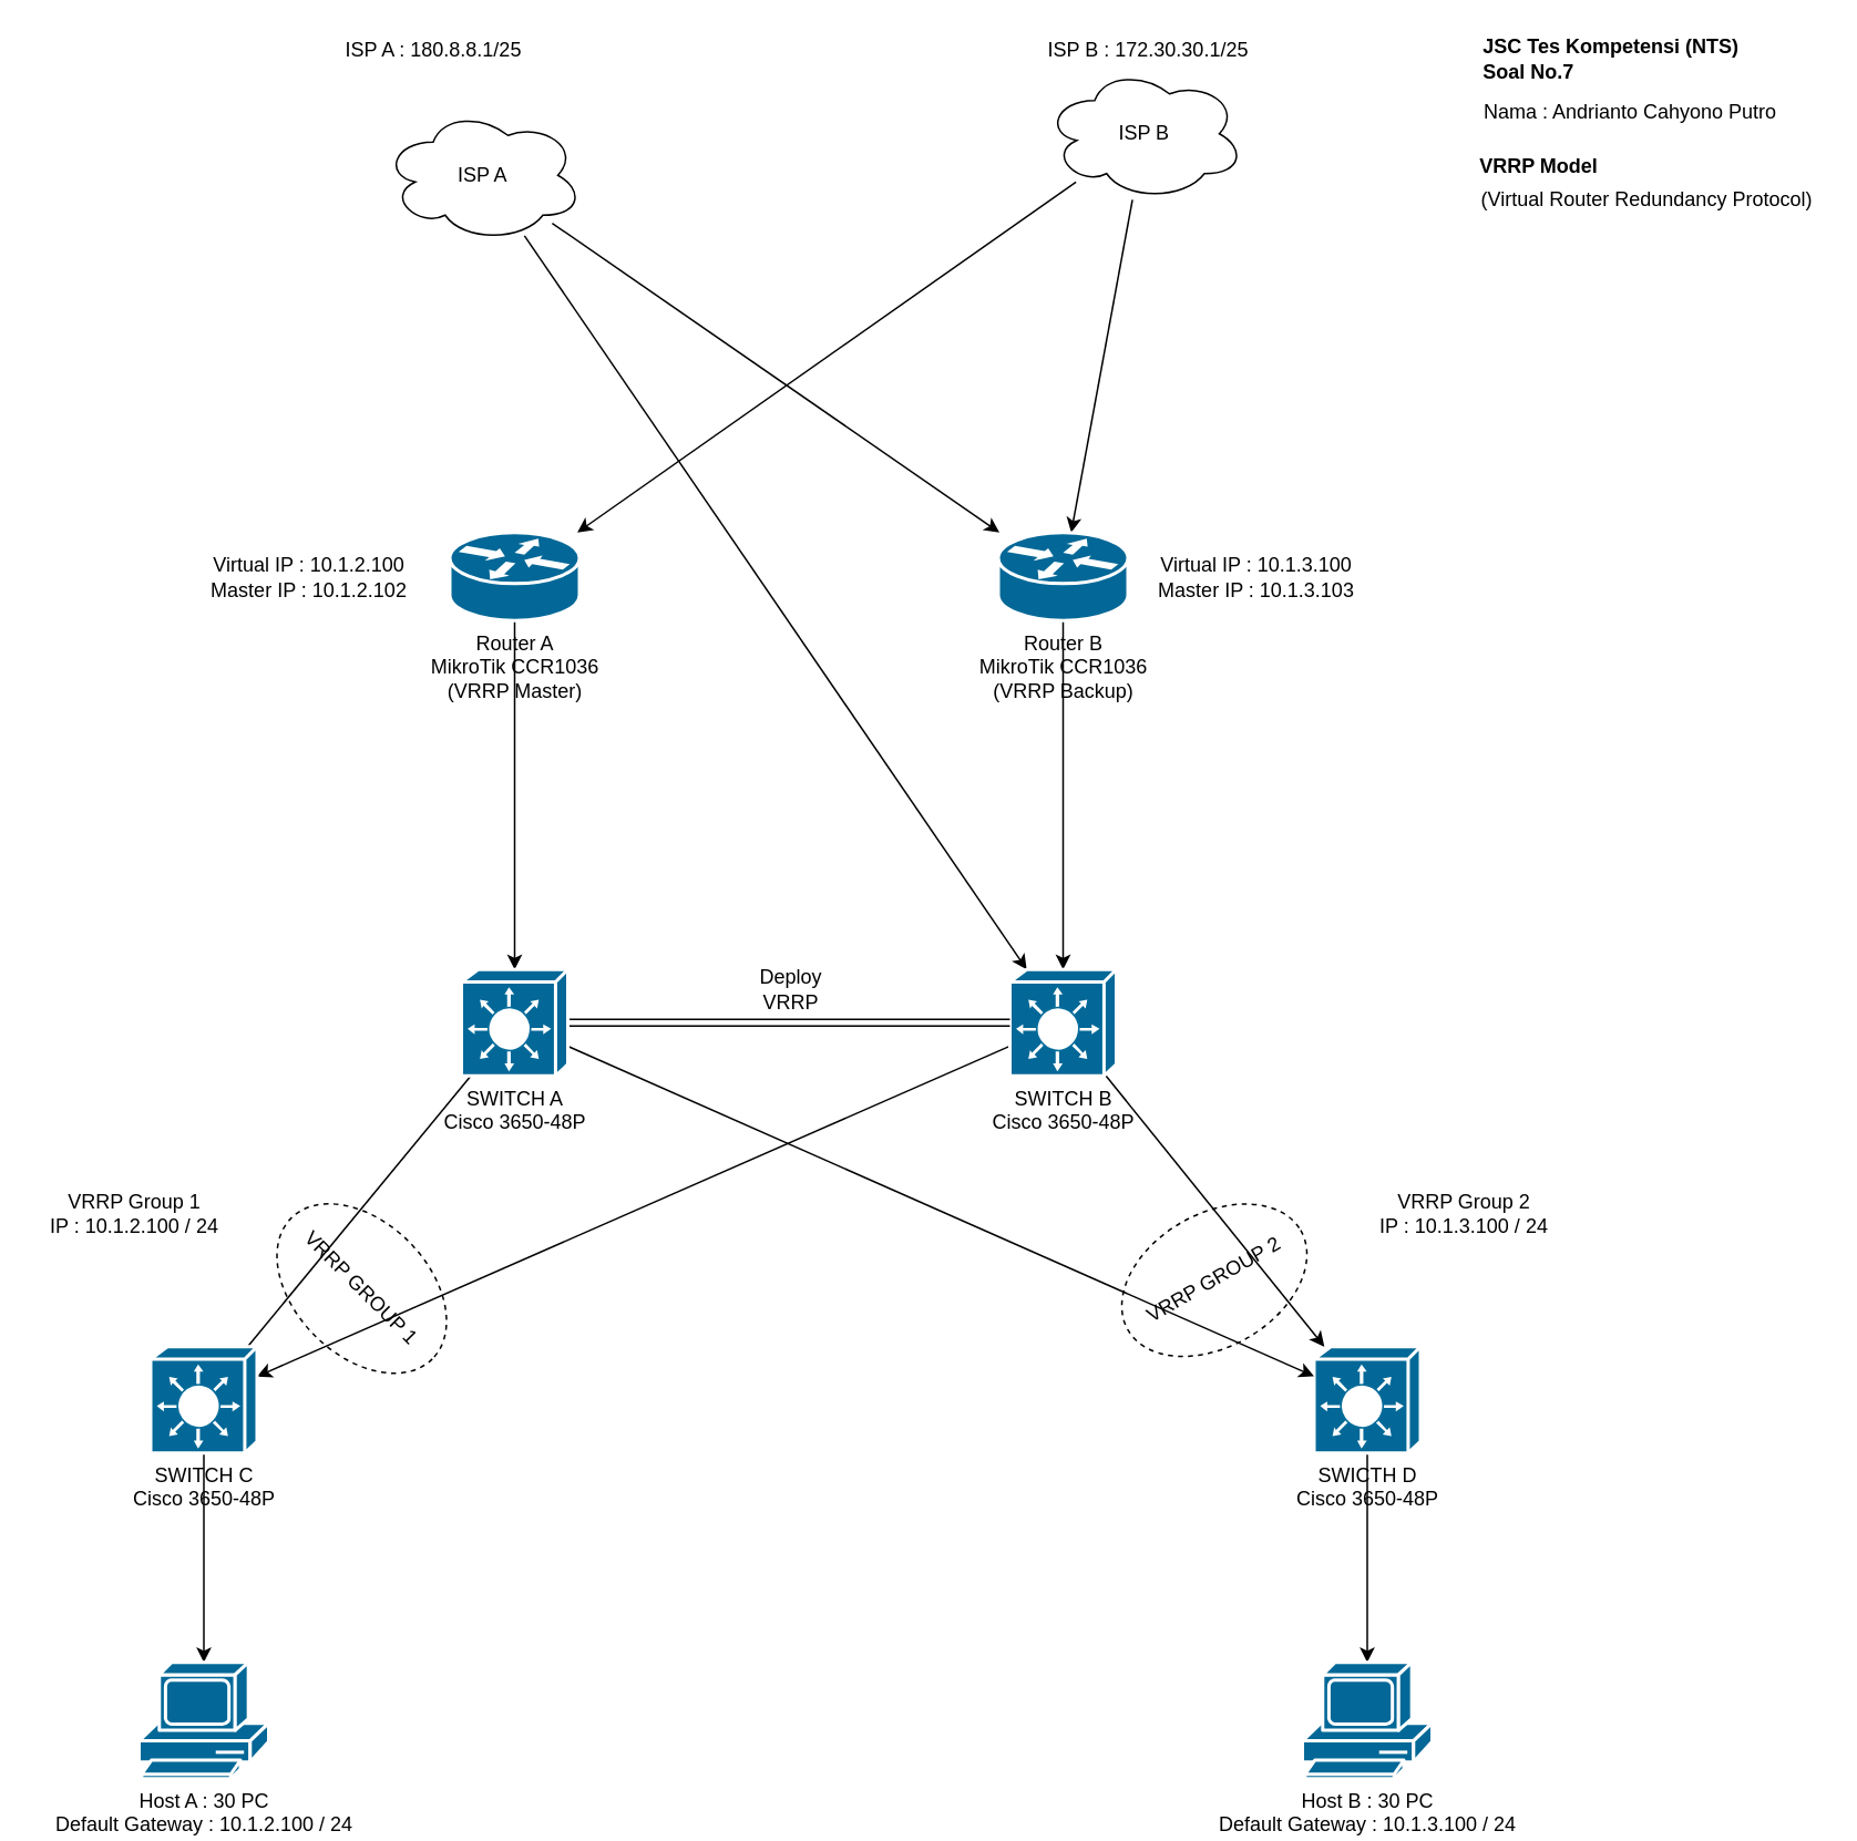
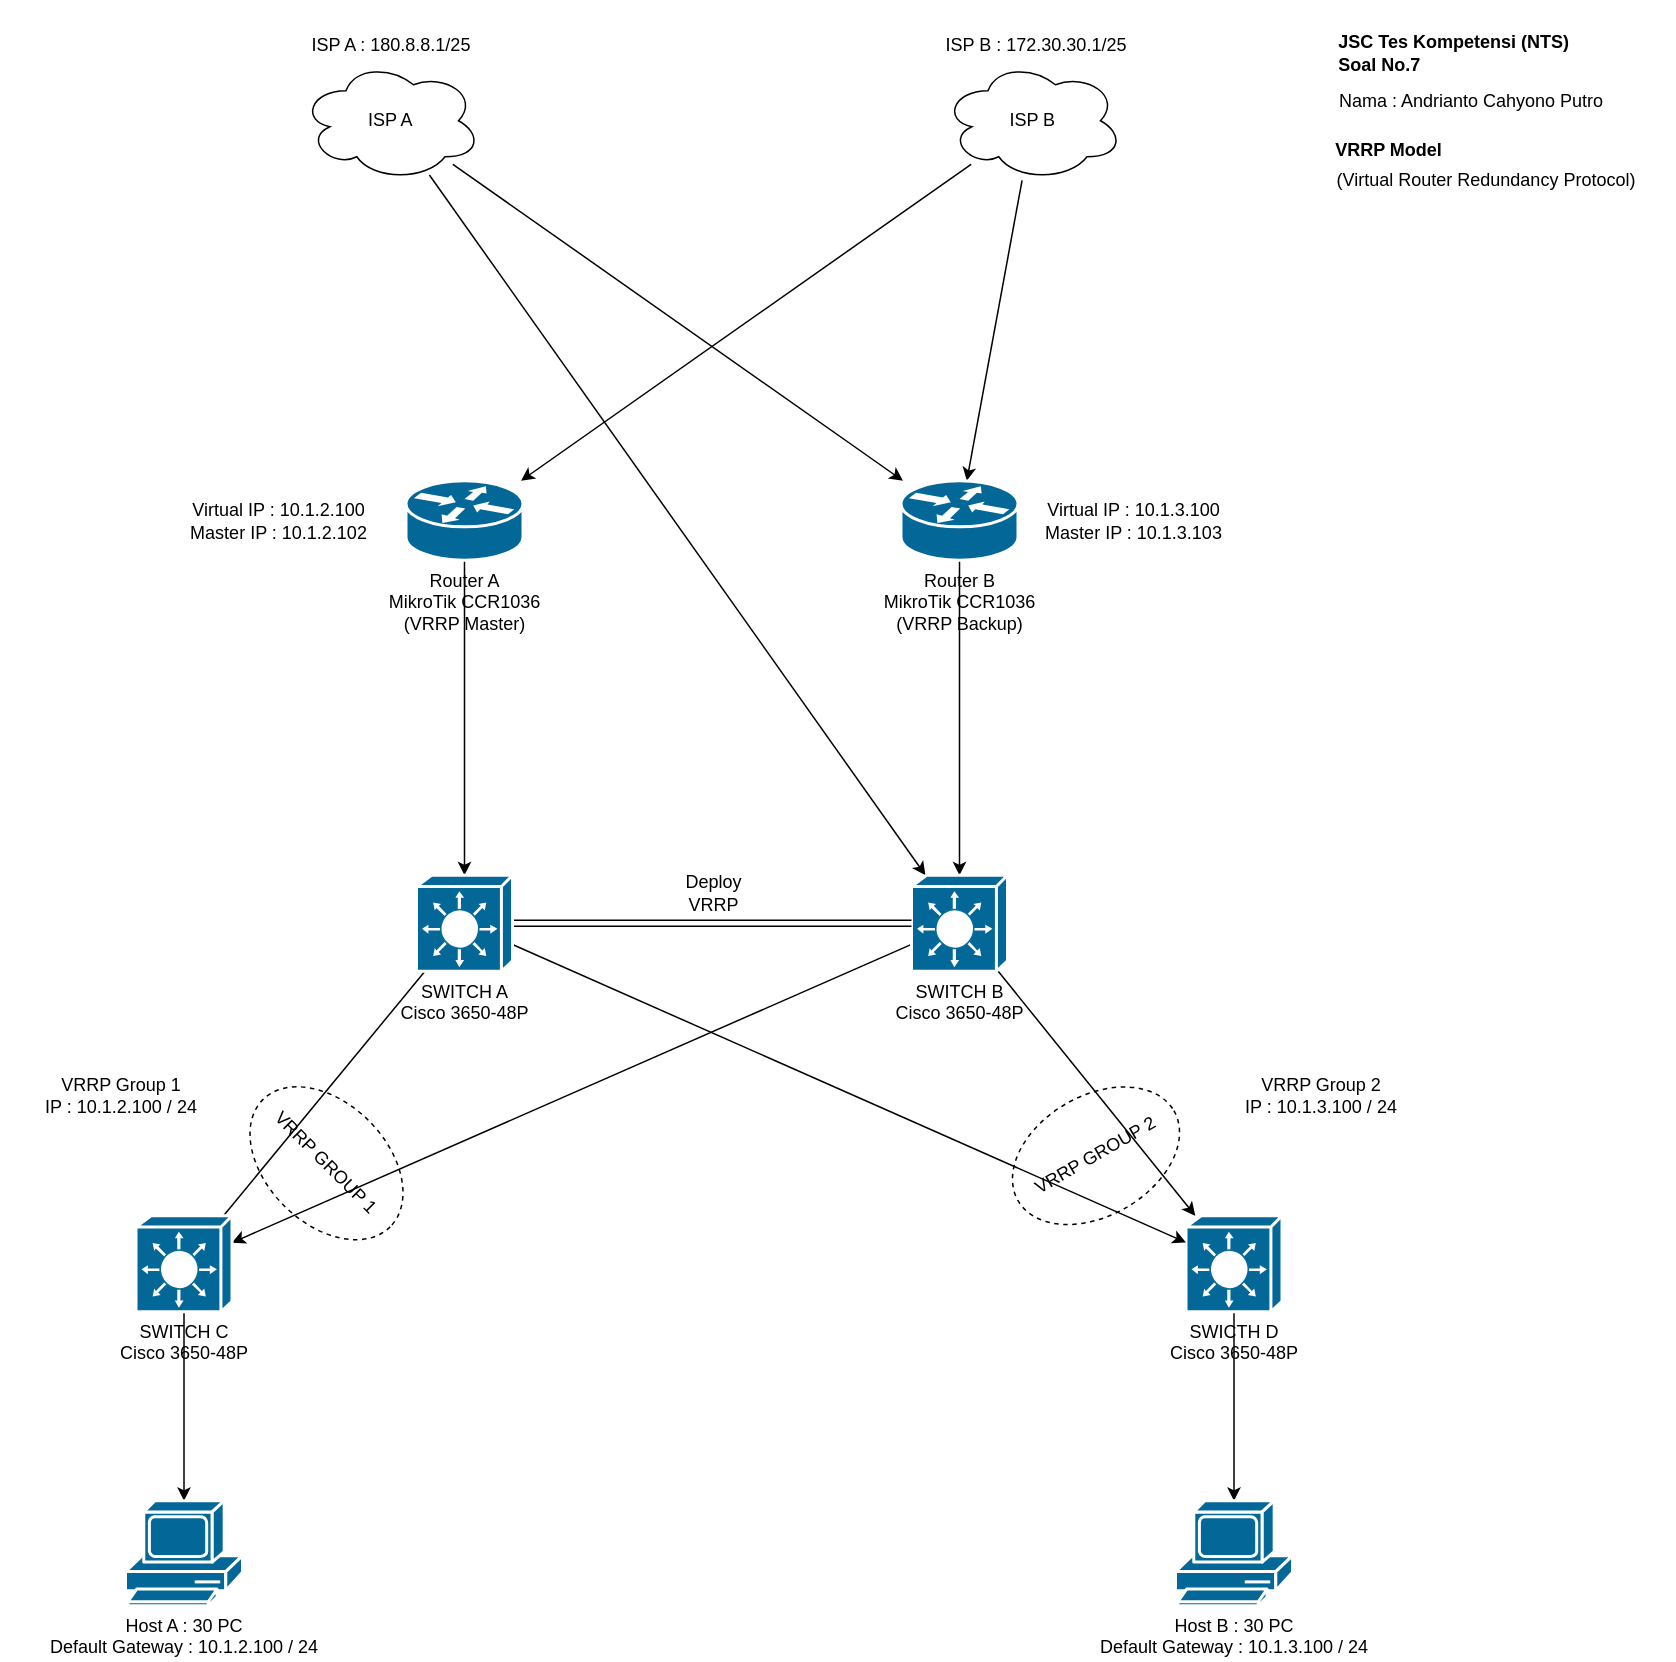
- <mxCell id="4" value="ISP A" style="ellipse;shape=cloud;whiteSpace=wrap;html=1;" vertex="1" parent="1"><mxGeometry x="230" y="65" width="120" height="80" as="geometry" /></mxCell>
+ <mxCell id="4" value="ISP A" style="ellipse;shape=cloud;whiteSpace=wrap;html=1;" vertex="1" parent="1"><mxGeometry x="200" y="40" width="120" height="80" as="geometry" /></mxCell>
